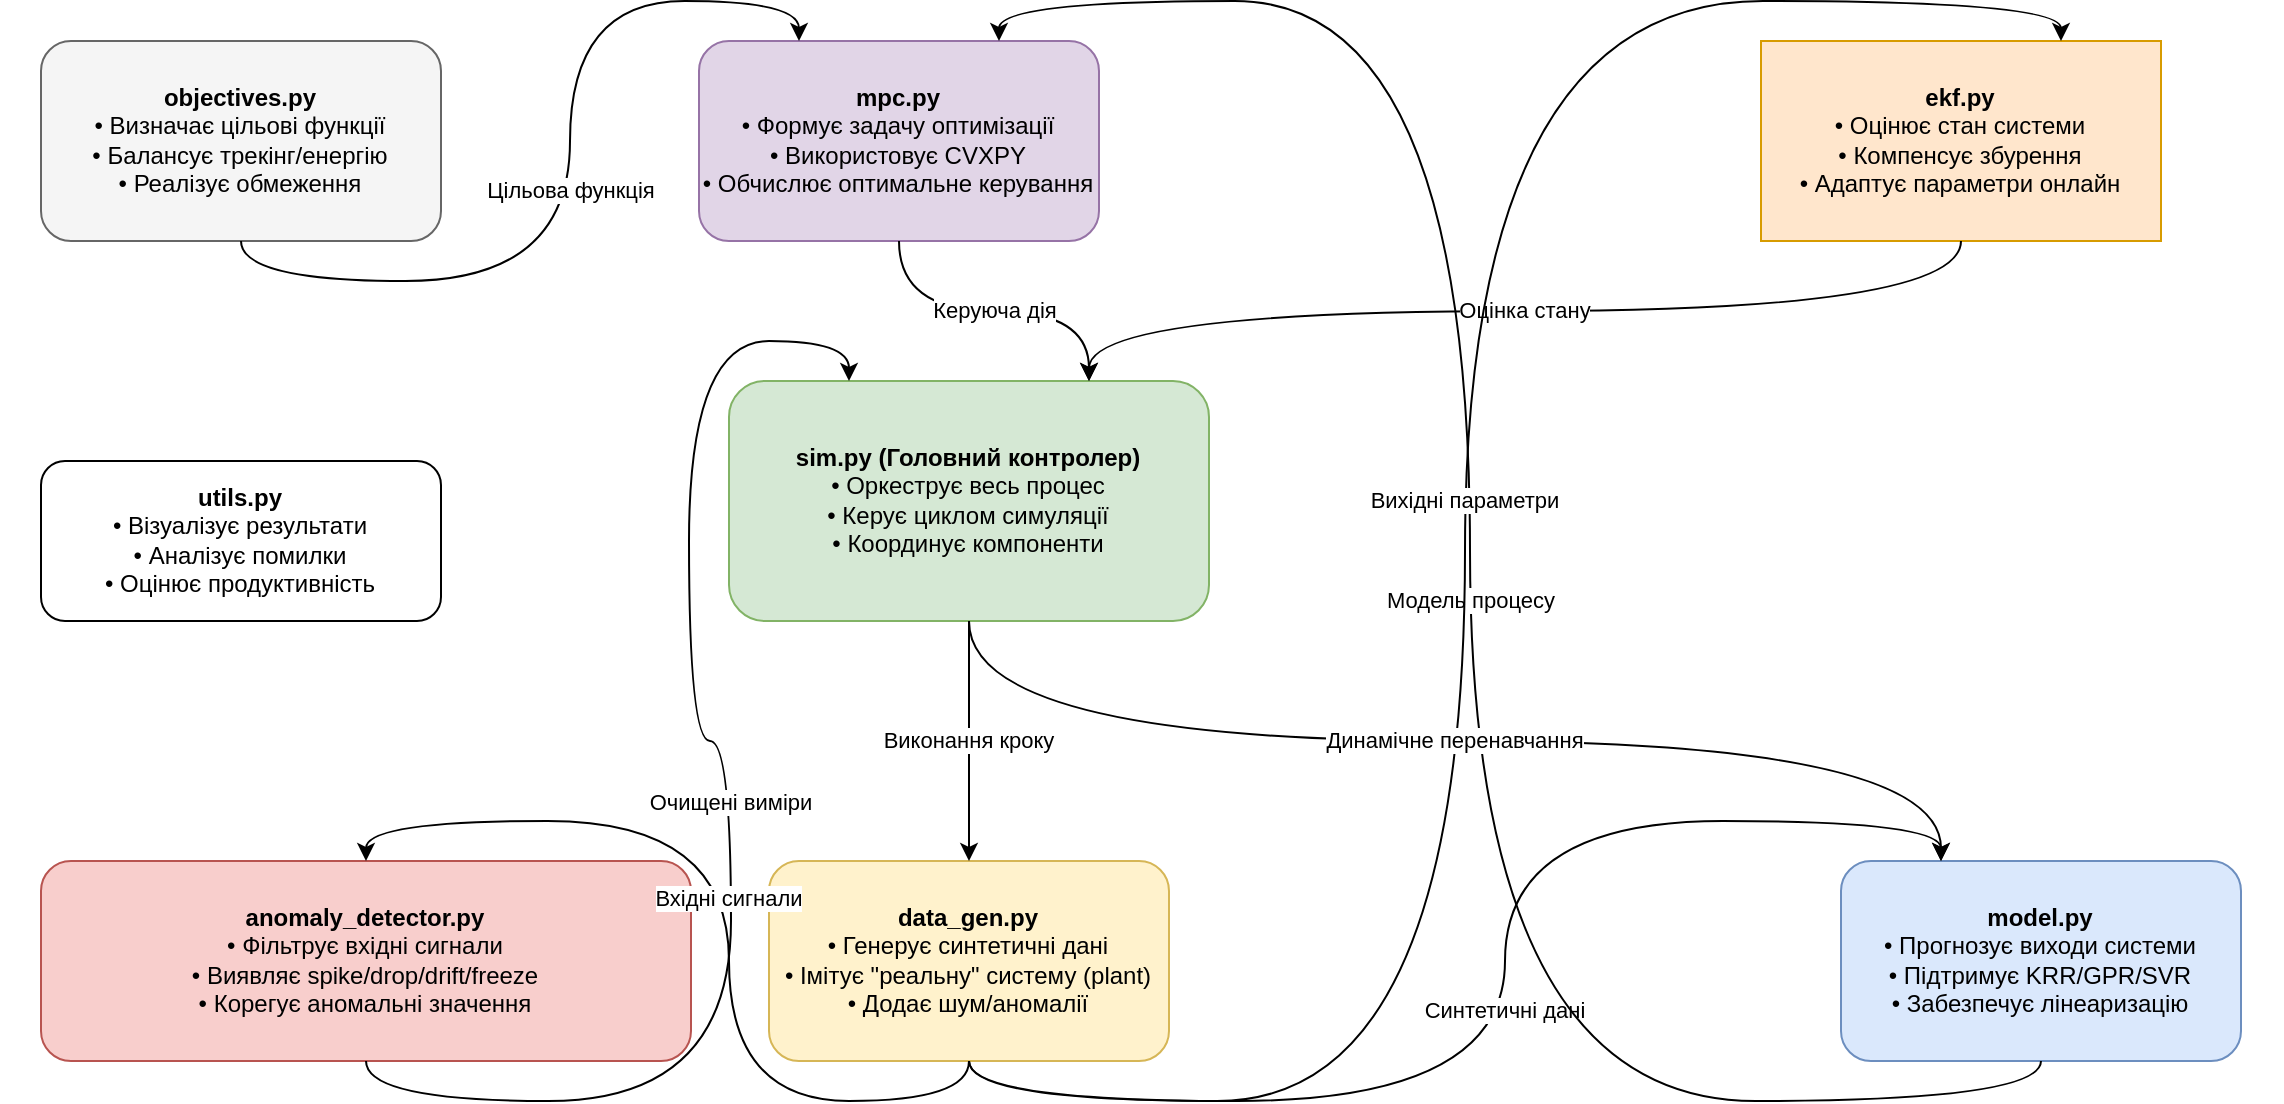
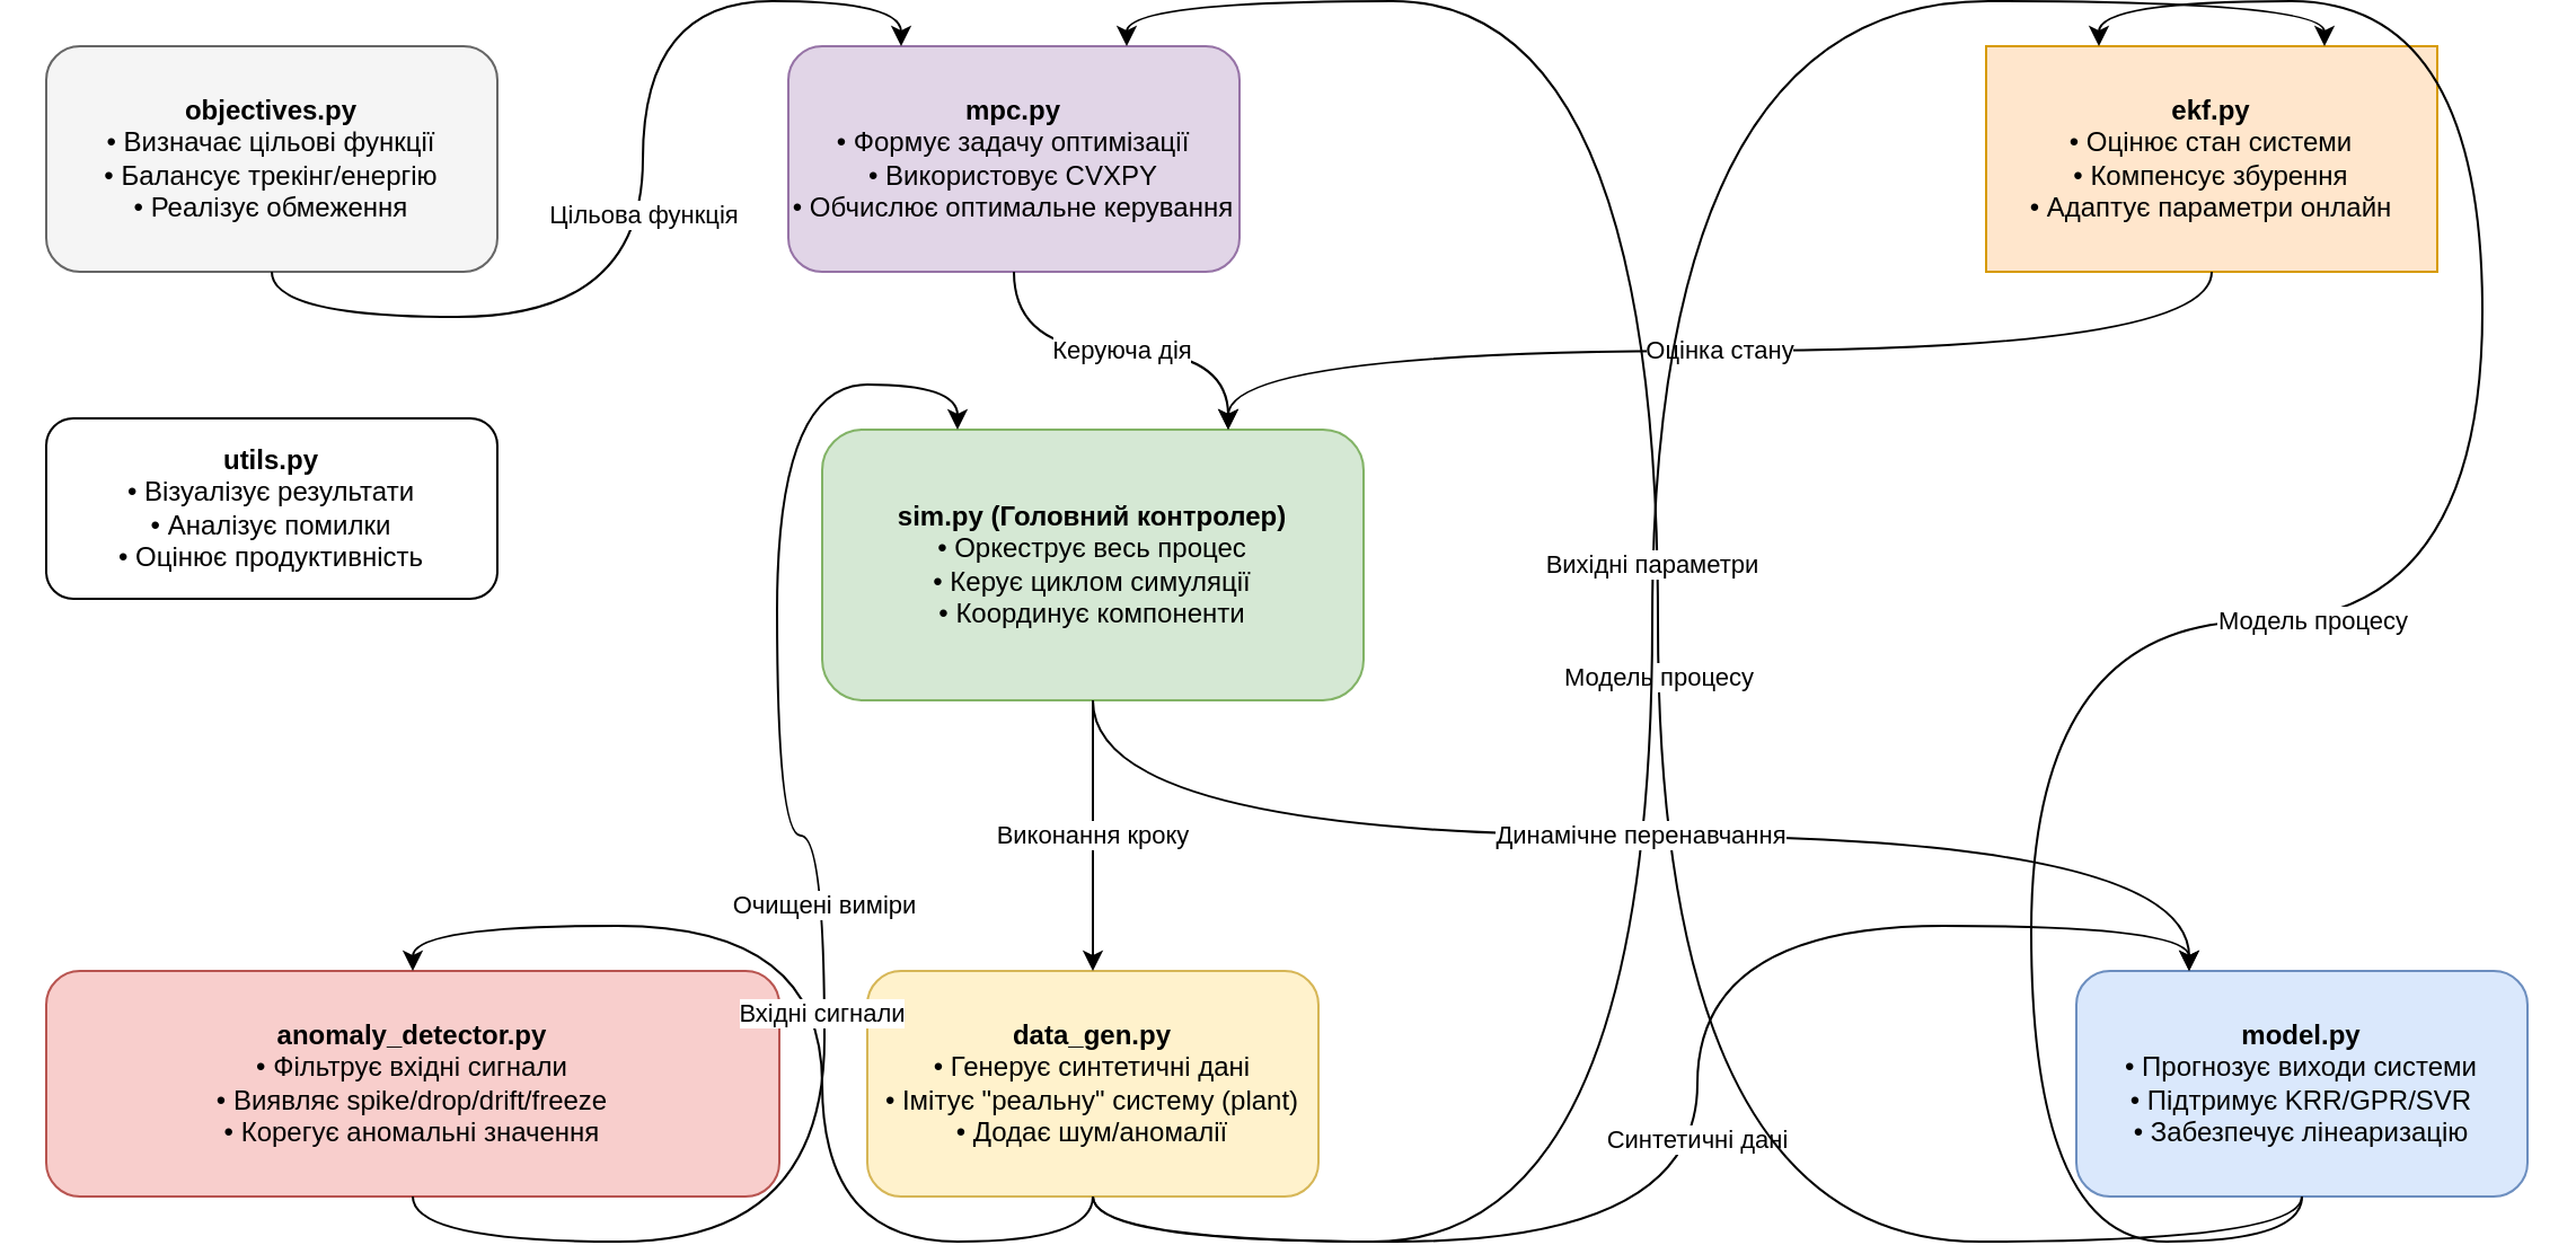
+ <mxCell id="12" value="Модель процесу" style="edgeStyle=orthogonalEdgeStyle;rounded=0;orthogonalLoop=1;jettySize=auto;html=1;exitX=0.5;exitY=1;exitDx=0;exitDy=0;entryX=0.25;entryY=0;entryDx=0;entryDy=0;curved=1;" parent="1" source="5" target="7" edge="1"><mxGeometry relative="1" as="geometry" /></mxCell>
- <mxCell id="9" value="&lt;b&gt;utils.py&lt;/b&gt;&lt;br&gt;• Візуалізує результати&lt;br&gt;• Аналізує помилки&lt;br&gt;• Оцінює продуктивність" style="rounded=1;whiteSpace=wrap;html=1;fillColor=#ffffff;strokeColor=#000000;" parent="1" vertex="1"><mxGeometry x="20" y="230" width="200" height="80" as="geometry" /></mxCell>
+ <mxCell id="9" value="&lt;b&gt;utils.py&lt;/b&gt;&lt;br&gt;• Візуалізує результати&lt;br&gt;• Аналізує помилки&lt;br&gt;• Оцінює продуктивність" style="rounded=1;whiteSpace=wrap;html=1;fillColor=#ffffff;strokeColor=#000000;" parent="1" vertex="1"><mxGeometry x="20" y="185" width="200" height="80" as="geometry" /></mxCell>
